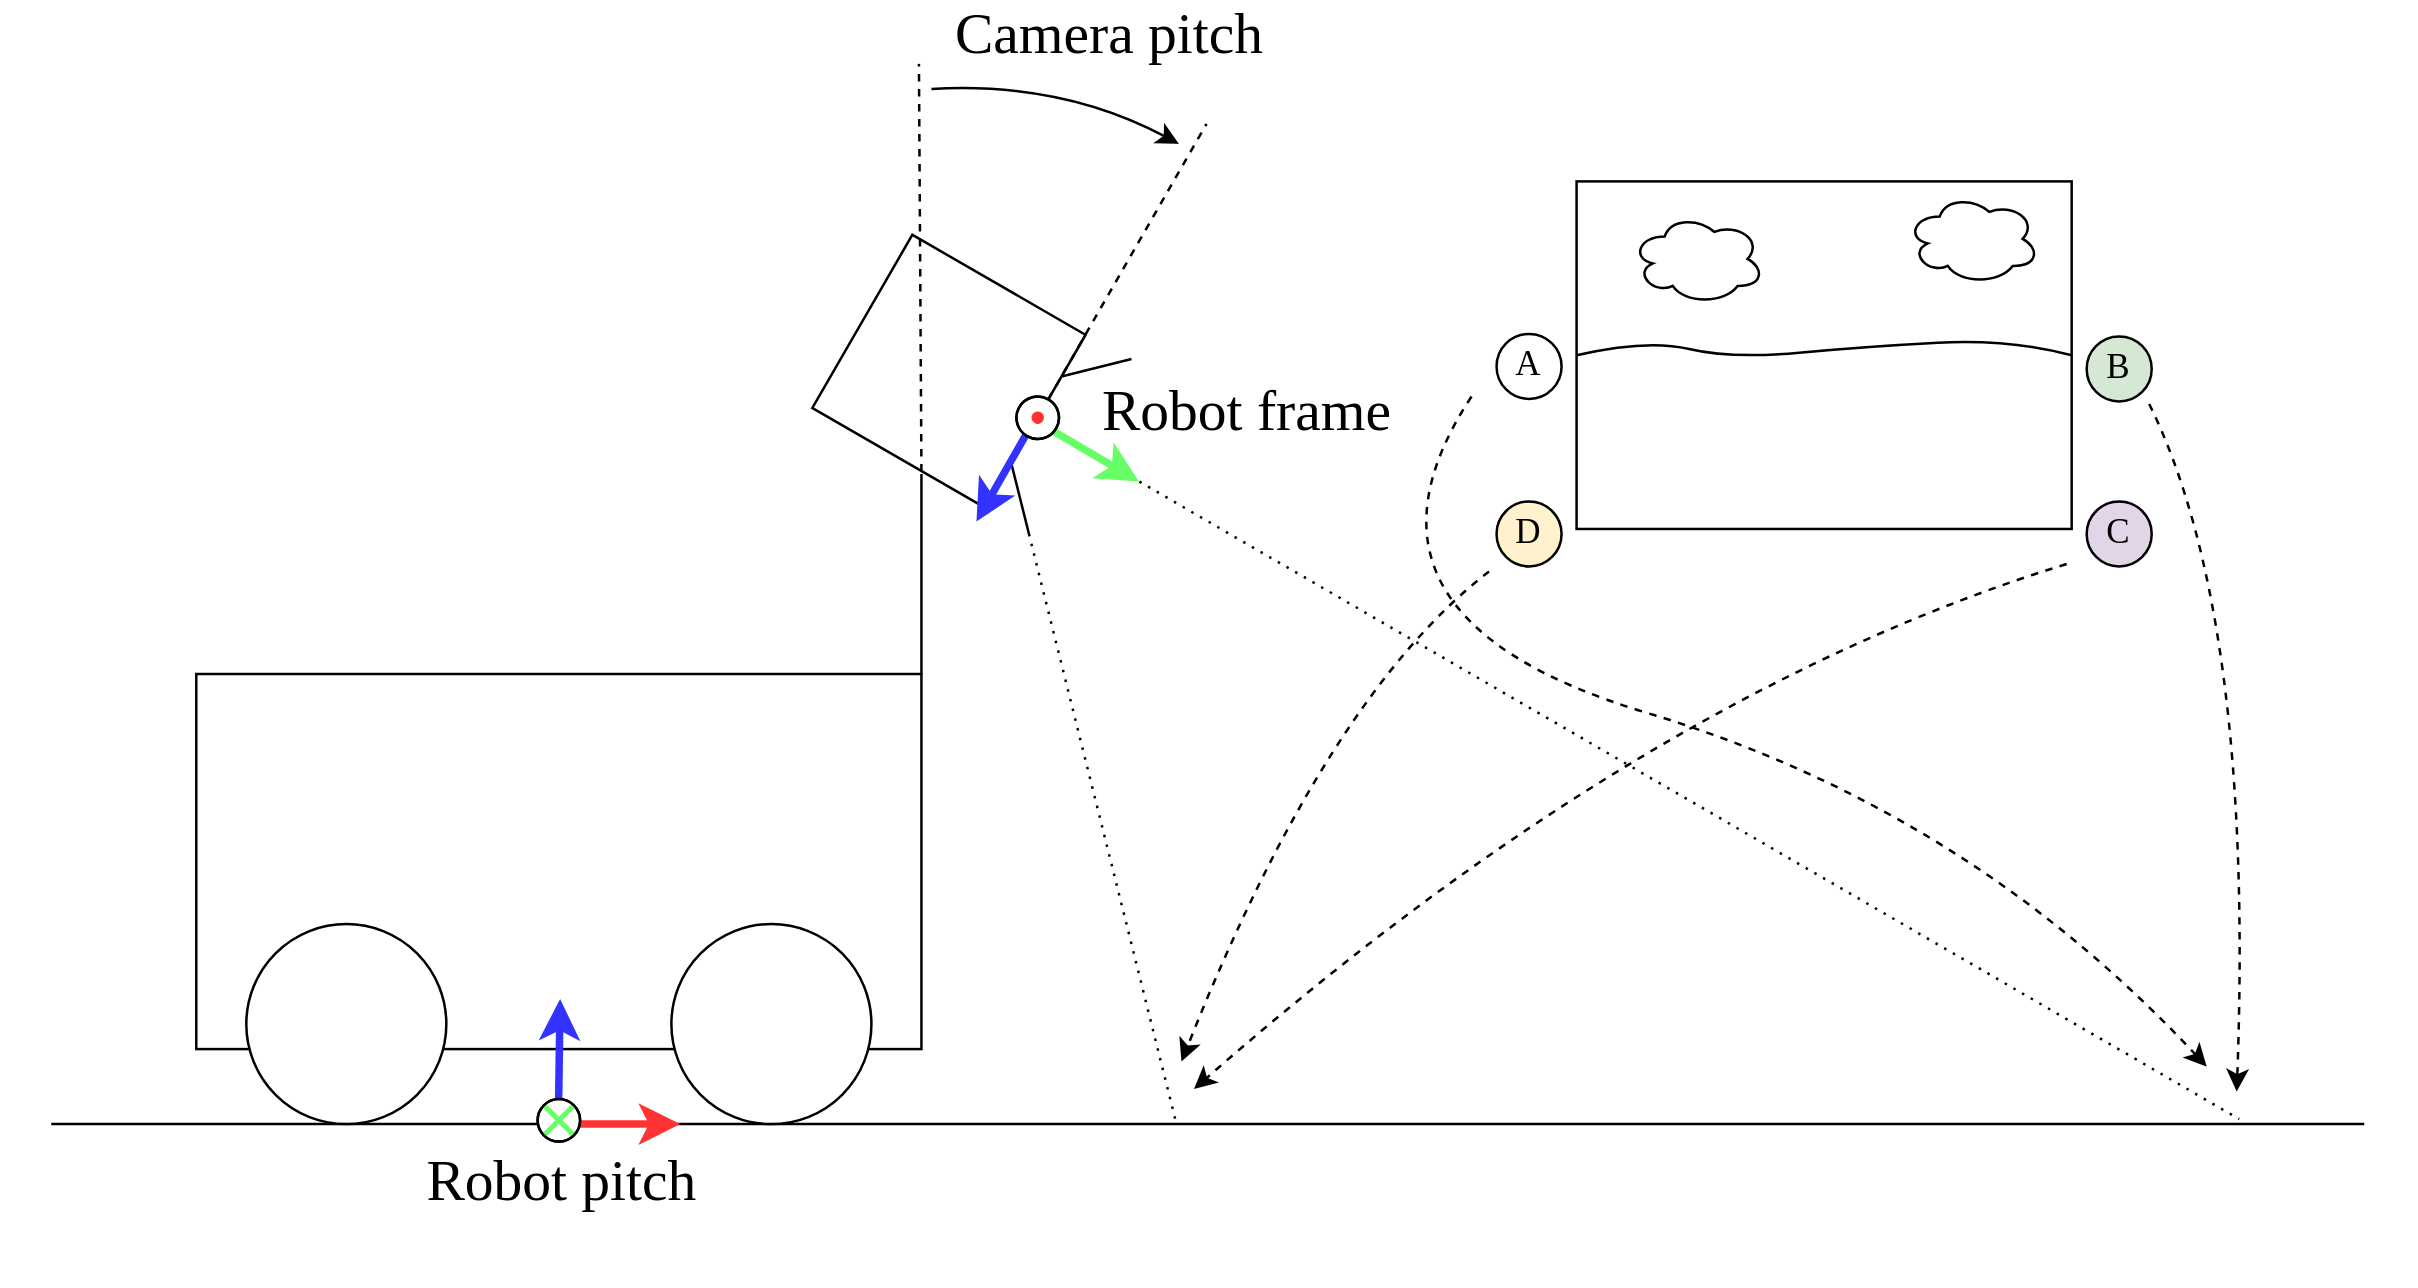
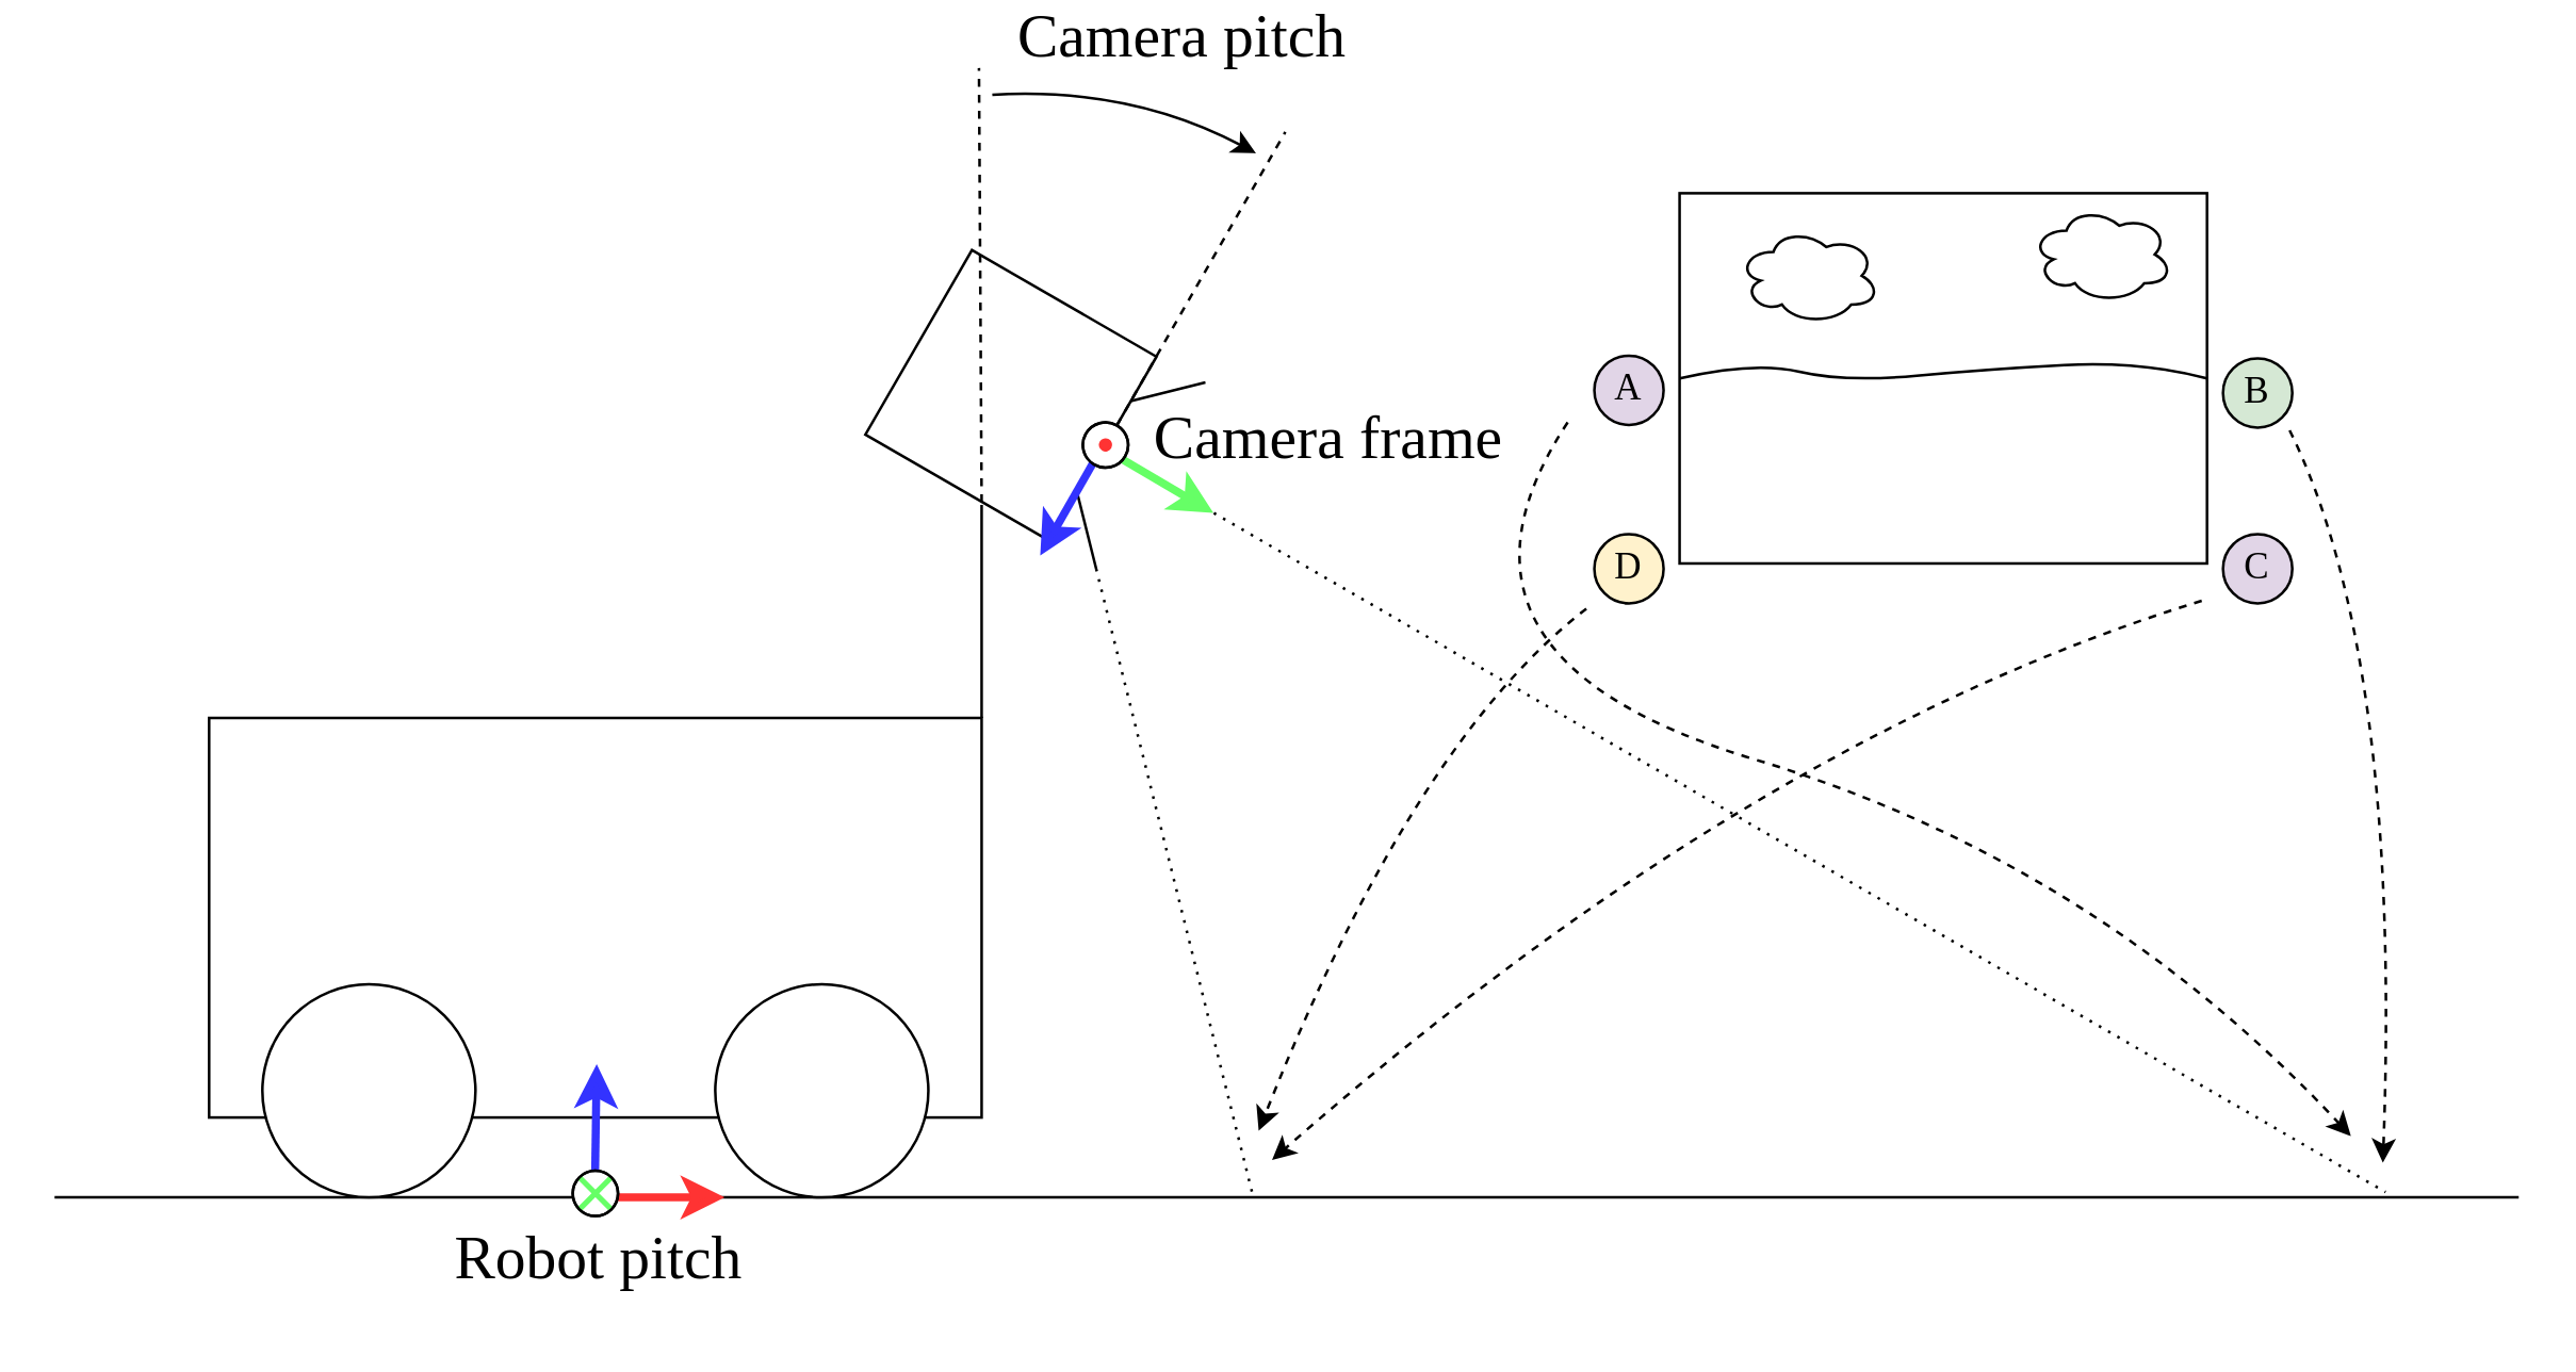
- <mxCell id="36" value="&lt;font style=&quot;font-size: 14px;&quot; face=&quot;Computer Modern&quot;&gt;A&lt;/font&gt;" style="ellipse;whiteSpace=wrap;html=1;aspect=fixed;movable=1;resizable=1;rotatable=1;deletable=1;editable=1;locked=0;connectable=1;" parent="1" vertex="1"><mxGeometry x="598" y="128" width="26" height="26" as="geometry" /></mxCell>
+ <mxCell id="36" value="&lt;font style=&quot;font-size: 14px;&quot; face=&quot;Computer Modern&quot;&gt;A&lt;/font&gt;" style="ellipse;whiteSpace=wrap;html=1;aspect=fixed;movable=1;resizable=1;rotatable=1;deletable=1;editable=1;locked=0;connectable=1;fillColor=#e1d5e7;" parent="1" vertex="1"><mxGeometry x="598" y="128" width="26" height="26" as="geometry" /></mxCell>
- <mxCell id="20" value="&lt;font style=&quot;font-size: 23px;&quot;&gt;Robot&lt;span style=&quot;background-color: transparent; color: light-dark(rgb(0, 0, 0), rgb(255, 255, 255));&quot;&gt;&amp;nbsp;frame&lt;/span&gt;&lt;/font&gt;" style="text;html=1;align=center;verticalAlign=middle;resizable=1;points=[];autosize=1;strokeColor=none;fillColor=none;movable=1;rotatable=1;deletable=1;editable=1;locked=0;connectable=1;fontFamily=Computer Modern;fontSize=14;" parent="1" vertex="1"><mxGeometry x="423" y="138" width="150" height="41" as="geometry" /></mxCell>
+ <mxCell id="20" value="&lt;font style=&quot;font-size: 23px;&quot;&gt;Camera&lt;span style=&quot;background-color: transparent; color: light-dark(rgb(0, 0, 0), rgb(255, 255, 255));&quot;&gt;&amp;nbsp;frame&lt;/span&gt;&lt;/font&gt;" style="text;html=1;align=center;verticalAlign=middle;resizable=1;points=[];autosize=1;strokeColor=none;fillColor=none;movable=1;rotatable=1;deletable=1;editable=1;locked=0;connectable=1;fontFamily=Computer Modern;fontSize=14;" parent="1" vertex="1"><mxGeometry x="423" y="138" width="150" height="41" as="geometry" /></mxCell>
